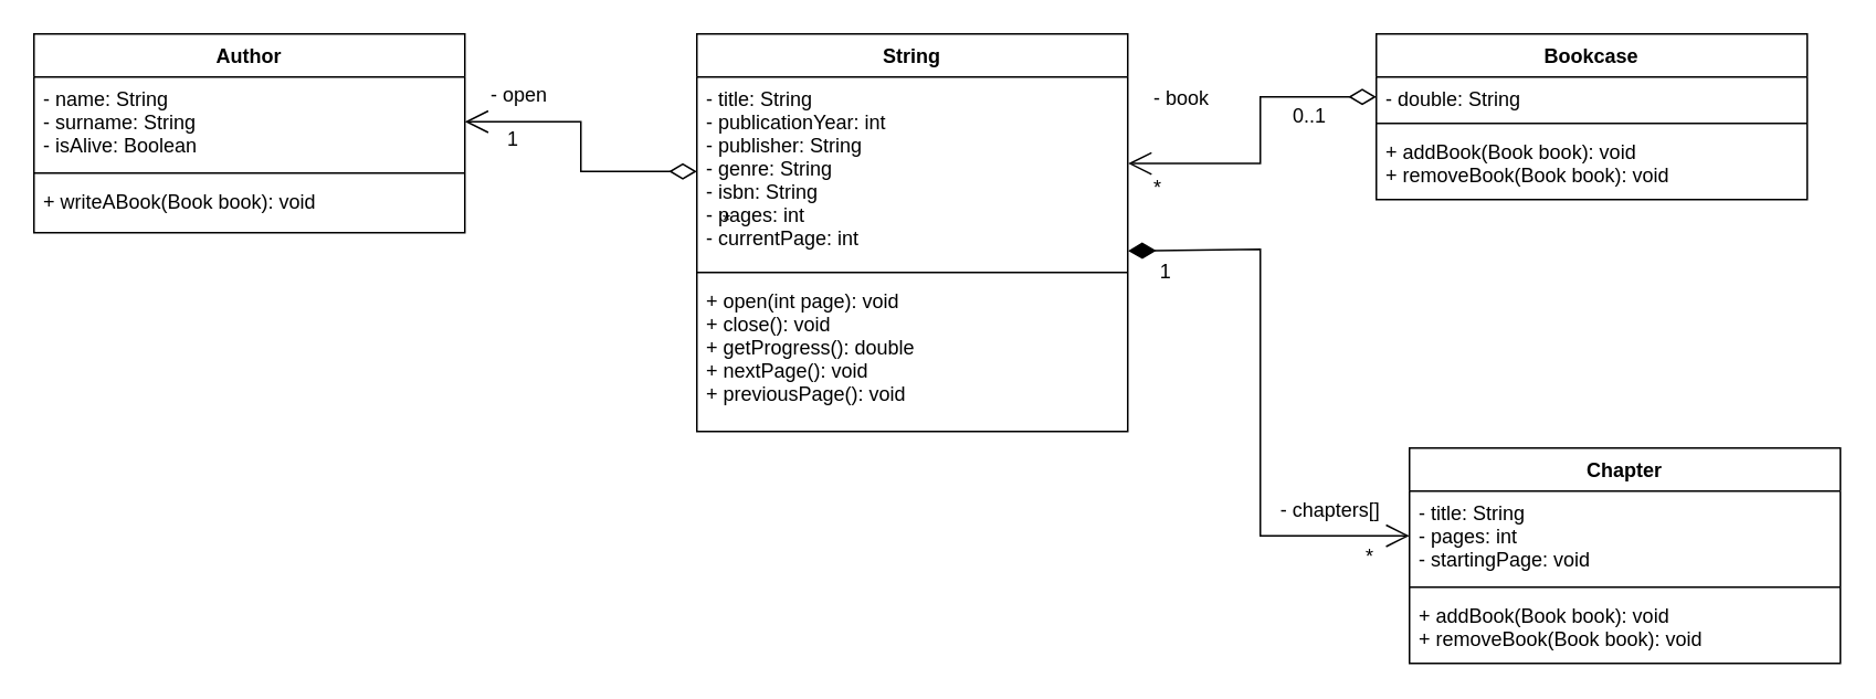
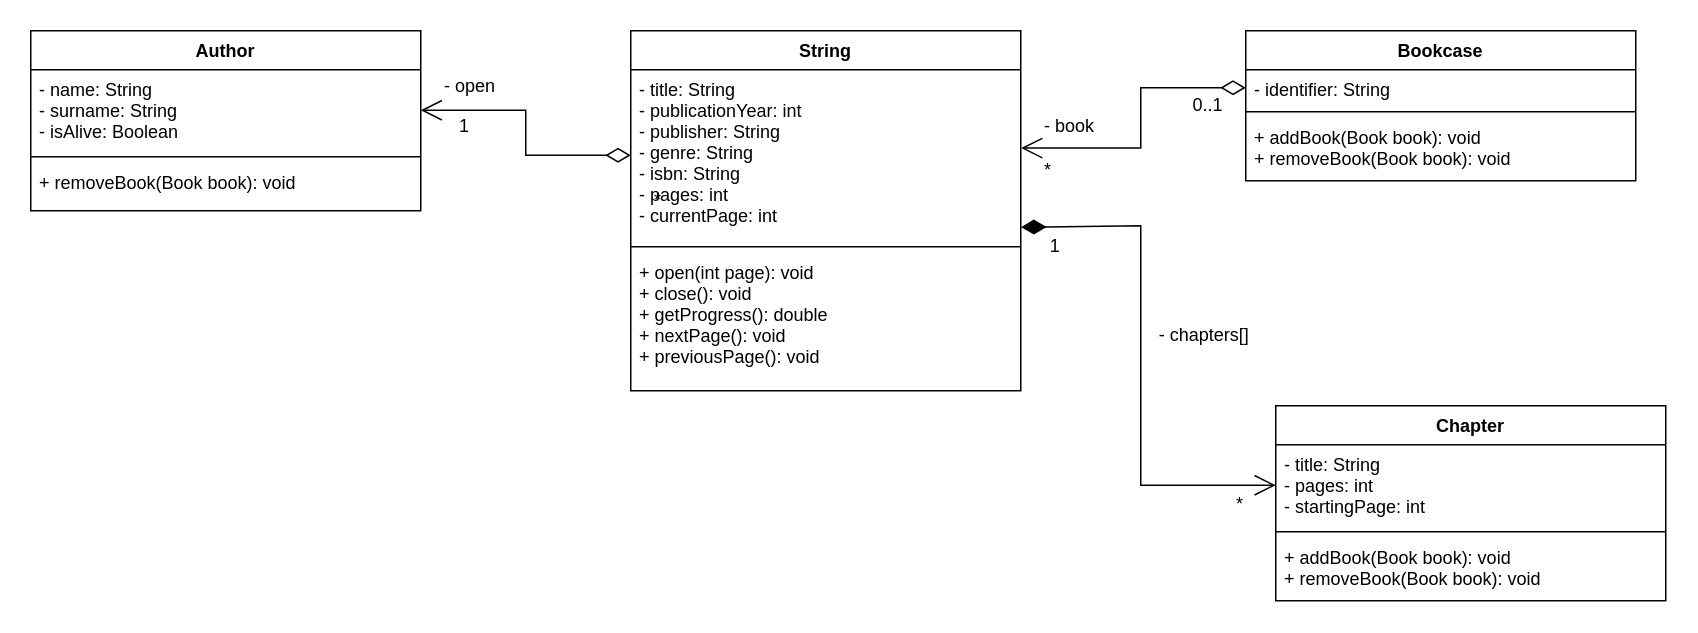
- <mxCell id="19" value="- book" style="text;strokeColor=none;fillColor=none;align=left;verticalAlign=top;spacingLeft=4;spacingRight=4;overflow=hidden;rotatable=0;points=[[0,0.5],[1,0.5]];portConstraint=eastwest;" vertex="1" parent="1"><mxGeometry x="690" y="45" width="59" height="26" as="geometry" /></mxCell>
+ <mxCell id="19" value="- book" style="text;strokeColor=none;fillColor=none;align=left;verticalAlign=top;spacingLeft=4;spacingRight=4;overflow=hidden;rotatable=0;points=[[0,0.5],[1,0.5]];portConstraint=eastwest;" vertex="1" parent="1"><mxGeometry x="690" y="70" width="59" height="26" as="geometry" /></mxCell>
- <mxCell id="15" value="- double: String" style="text;strokeColor=none;fillColor=none;align=left;verticalAlign=top;spacingLeft=4;spacingRight=4;overflow=hidden;rotatable=0;points=[[0,0.5],[1,0.5]];portConstraint=eastwest;" vertex="1" parent="14"><mxGeometry y="26" width="260" height="24" as="geometry" /></mxCell>
+ <mxCell id="15" value="- identifier: String" style="text;strokeColor=none;fillColor=none;align=left;verticalAlign=top;spacingLeft=4;spacingRight=4;overflow=hidden;rotatable=0;points=[[0,0.5],[1,0.5]];portConstraint=eastwest;" vertex="1" parent="14"><mxGeometry y="26" width="260" height="24" as="geometry" /></mxCell>
- <mxCell id="21" value="0..1" style="text;strokeColor=none;fillColor=none;align=left;verticalAlign=top;spacingLeft=4;spacingRight=4;overflow=hidden;rotatable=0;points=[[0,0.5],[1,0.5]];portConstraint=eastwest;" vertex="1" parent="1"><mxGeometry x="774" y="56" width="35" height="20" as="geometry" /></mxCell>
+ <mxCell id="21" value="0..1" style="text;strokeColor=none;fillColor=none;align=left;verticalAlign=top;spacingLeft=4;spacingRight=4;overflow=hidden;rotatable=0;points=[[0,0.5],[1,0.5]];portConstraint=eastwest;" vertex="1" parent="1"><mxGeometry x="789" y="56" width="35" height="20" as="geometry" /></mxCell>
- <mxCell id="5" value="+ writeABook(Book book): void" style="text;strokeColor=none;fillColor=none;align=left;verticalAlign=top;spacingLeft=4;spacingRight=4;overflow=hidden;rotatable=0;points=[[0,0.5],[1,0.5]];portConstraint=eastwest;" parent="2" vertex="1"><mxGeometry y="88" width="260" height="32" as="geometry" /></mxCell>
+ <mxCell id="5" value="+ removeBook(Book book): void" style="text;strokeColor=none;fillColor=none;align=left;verticalAlign=top;spacingLeft=4;spacingRight=4;overflow=hidden;rotatable=0;points=[[0,0.5],[1,0.5]];portConstraint=eastwest;" parent="2" vertex="1"><mxGeometry y="88" width="260" height="32" as="geometry" /></mxCell>
- <mxCell id="27" value="- chapters[]" style="text;strokeColor=none;fillColor=none;align=left;verticalAlign=top;spacingLeft=4;spacingRight=4;overflow=hidden;rotatable=0;points=[[0,0.5],[1,0.5]];portConstraint=eastwest;" vertex="1" parent="1"><mxGeometry x="766.5" y="294" width="70" height="26" as="geometry" /></mxCell>
+ <mxCell id="27" value="- chapters[]" style="text;strokeColor=none;fillColor=none;align=left;verticalAlign=top;spacingLeft=4;spacingRight=4;overflow=hidden;rotatable=0;points=[[0,0.5],[1,0.5]];portConstraint=eastwest;" vertex="1" parent="1"><mxGeometry x="766.5" y="209" width="70" height="26" as="geometry" /></mxCell>
- <mxCell id="23" value="- title: String&#10;- pages: int&#10;- startingPage: void" style="text;strokeColor=none;fillColor=none;align=left;verticalAlign=top;spacingLeft=4;spacingRight=4;overflow=hidden;rotatable=0;points=[[0,0.5],[1,0.5]];portConstraint=eastwest;" vertex="1" parent="22"><mxGeometry y="26" width="260" height="54" as="geometry" /></mxCell>
+ <mxCell id="23" value="- title: String&#10;- pages: int&#10;- startingPage: int" style="text;strokeColor=none;fillColor=none;align=left;verticalAlign=top;spacingLeft=4;spacingRight=4;overflow=hidden;rotatable=0;points=[[0,0.5],[1,0.5]];portConstraint=eastwest;" vertex="1" parent="22"><mxGeometry y="26" width="260" height="54" as="geometry" /></mxCell>
